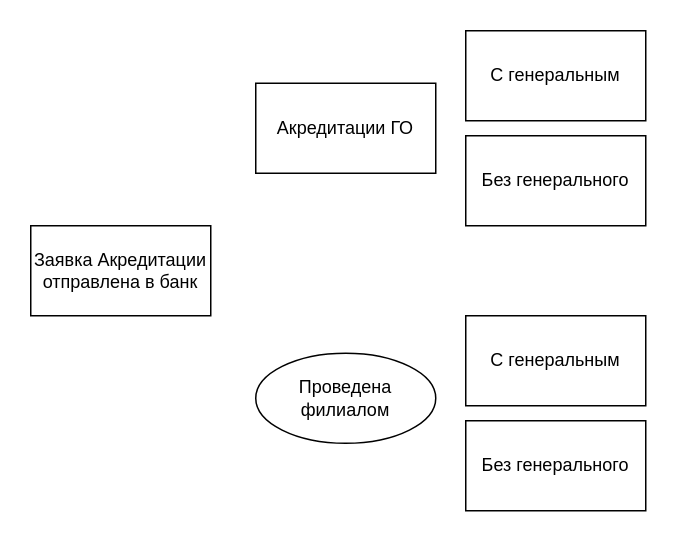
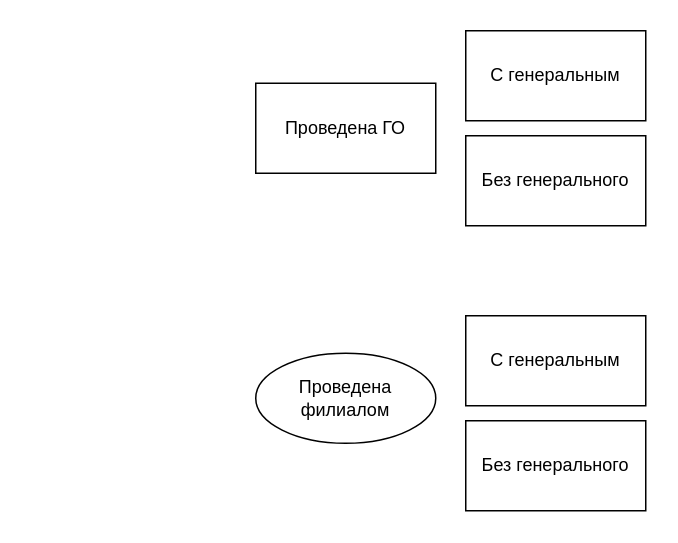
- <mxCell id="3" value="Акредитации ГО" style="rounded=0;whiteSpace=wrap;html=1;" vertex="1" parent="1"><mxGeometry x="170" y="55" width="120" height="60" as="geometry" /></mxCell>
+ <mxCell id="3" value="Проведена ГО" style="rounded=0;whiteSpace=wrap;html=1;" vertex="1" parent="1"><mxGeometry x="170" y="55" width="120" height="60" as="geometry" /></mxCell>
- <mxCell id="2" value="Заявка Акредитации отправлена в банк" style="rounded=0;whiteSpace=wrap;html=1;" vertex="1" parent="1"><mxGeometry x="20" y="150" width="120" height="60" as="geometry" /></mxCell>
